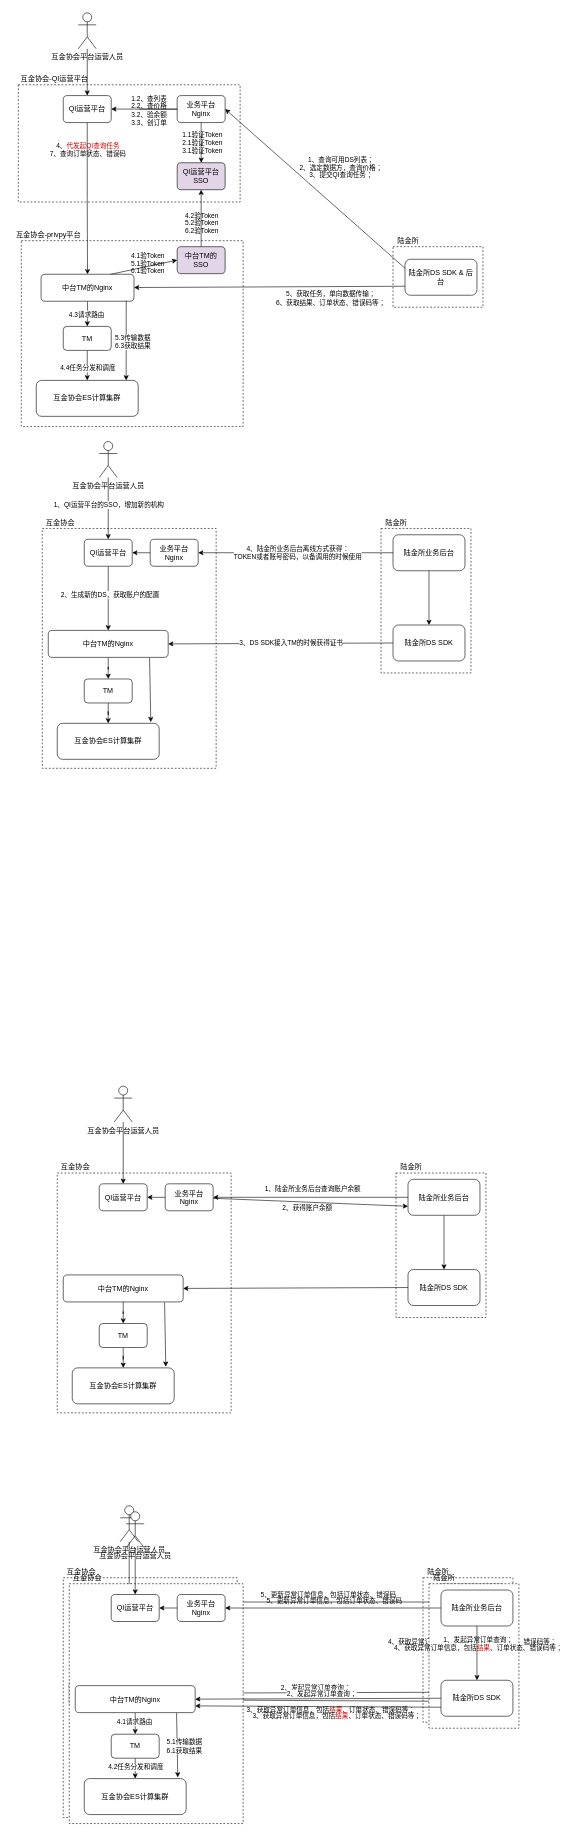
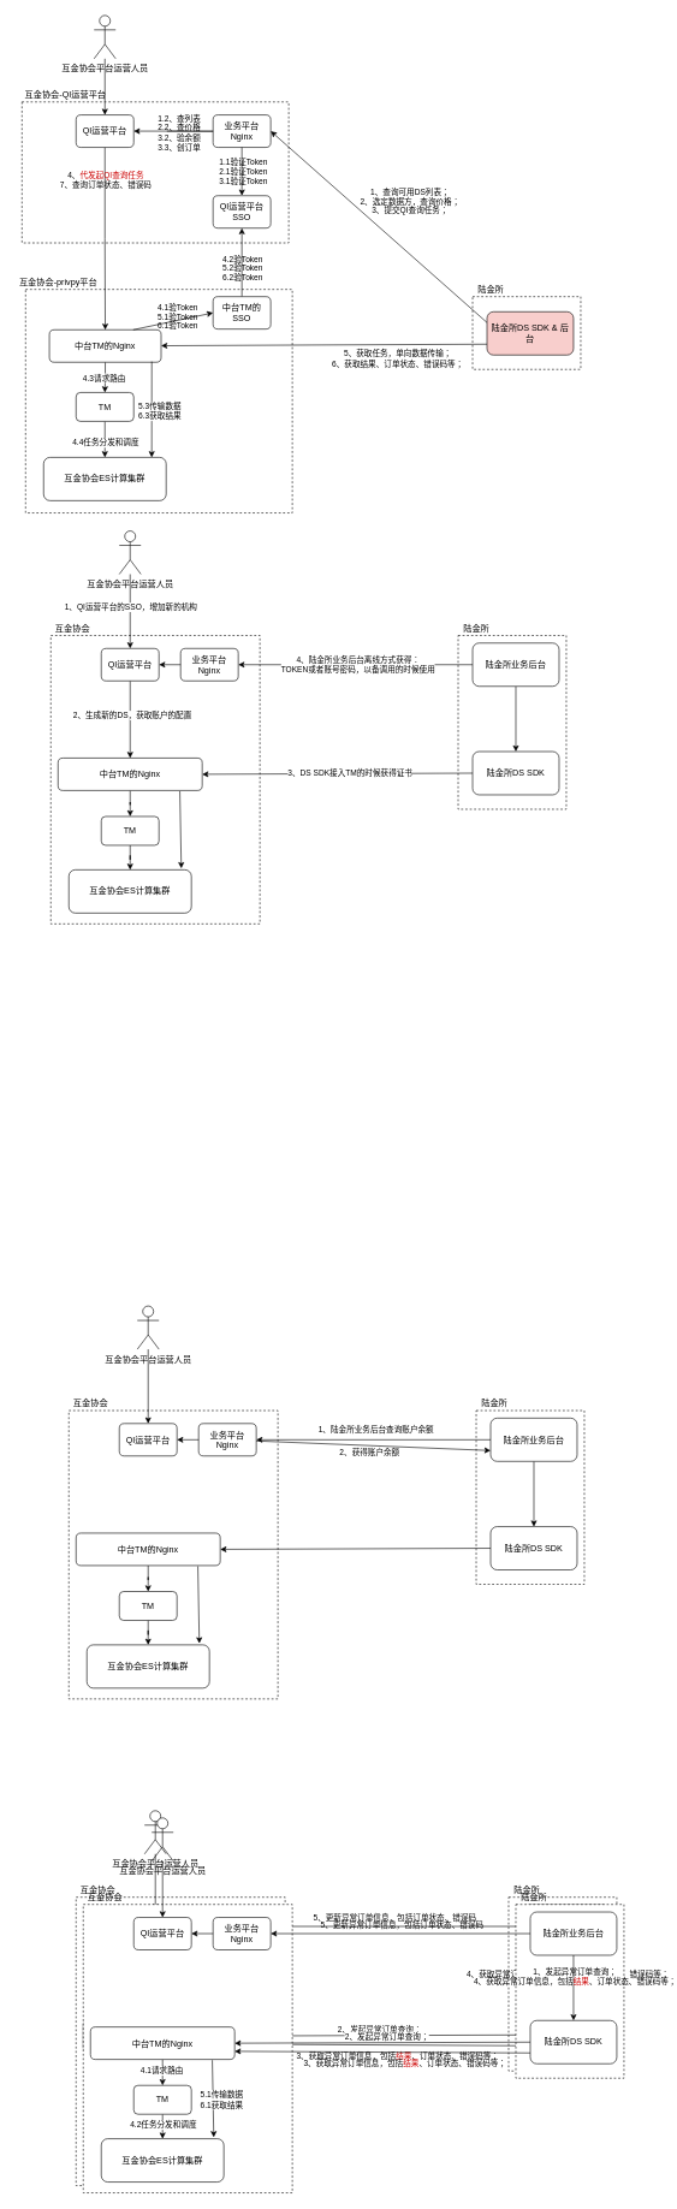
- <mxCell id="135" value="QI运营平台SSO" style="rounded=1;whiteSpace=wrap;html=1;fillColor=#e1d5e7;" vertex="1" parent="1"><mxGeometry x="295" y="270" width="80" height="45" as="geometry" /></mxCell>
+ <mxCell id="135" value="QI运营平台SSO" style="rounded=1;whiteSpace=wrap;html=1;" vertex="1" parent="1"><mxGeometry x="295" y="270" width="80" height="45" as="geometry" /></mxCell>
- <mxCell id="138" value="中台TM的SSO" style="rounded=1;whiteSpace=wrap;html=1;fillColor=#e1d5e7;" vertex="1" parent="1"><mxGeometry x="295" y="410" width="80" height="45" as="geometry" /></mxCell>
+ <mxCell id="138" value="中台TM的SSO" style="rounded=1;whiteSpace=wrap;html=1;" vertex="1" parent="1"><mxGeometry x="295" y="410" width="80" height="45" as="geometry" /></mxCell>
- <mxCell id="16" value="陆金所DS SDK &amp;amp; 后台" style="rounded=1;whiteSpace=wrap;html=1;" parent="1" vertex="1"><mxGeometry x="675" y="431" width="120" height="60" as="geometry" /></mxCell>
+ <mxCell id="16" value="陆金所DS SDK &amp;amp; 后台" style="rounded=1;whiteSpace=wrap;html=1;fillColor=#f8cecc;" parent="1" vertex="1"><mxGeometry x="675" y="431" width="120" height="60" as="geometry" /></mxCell>
